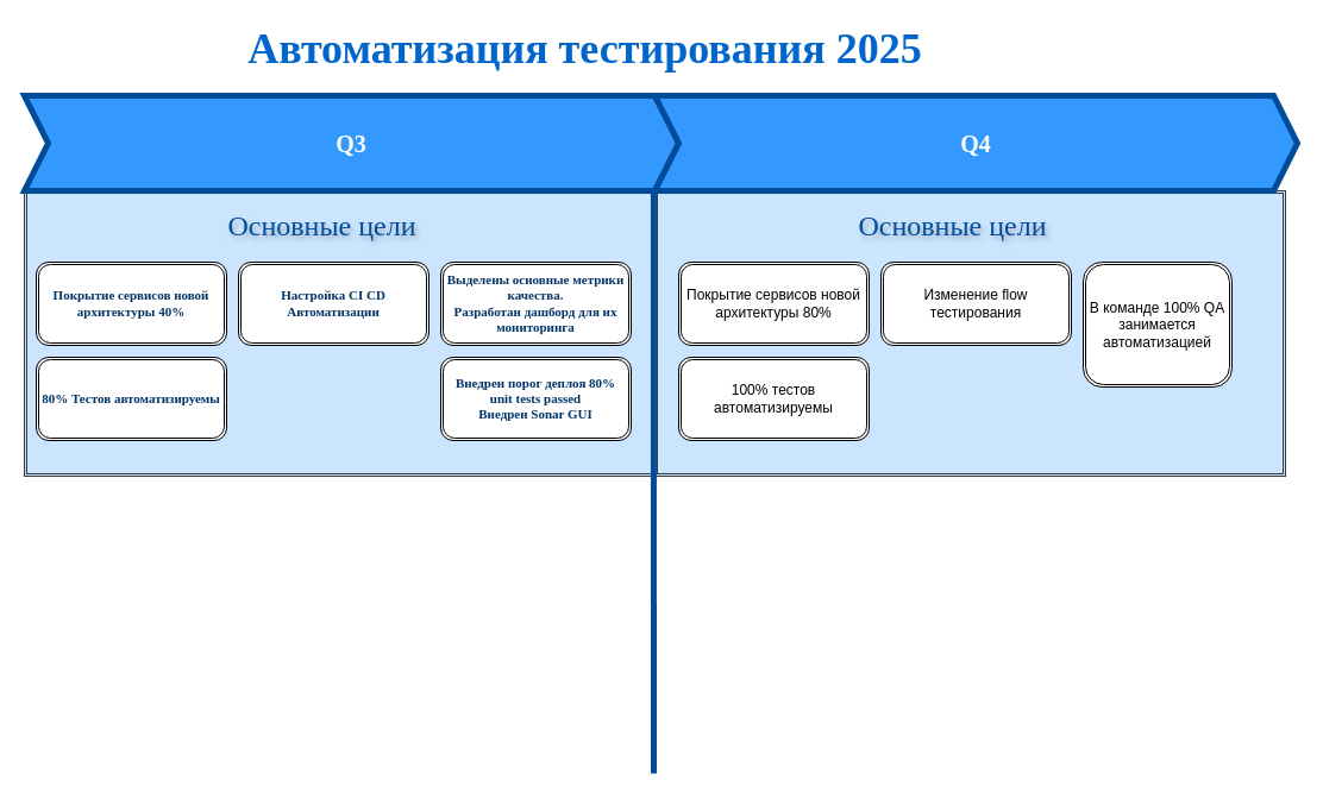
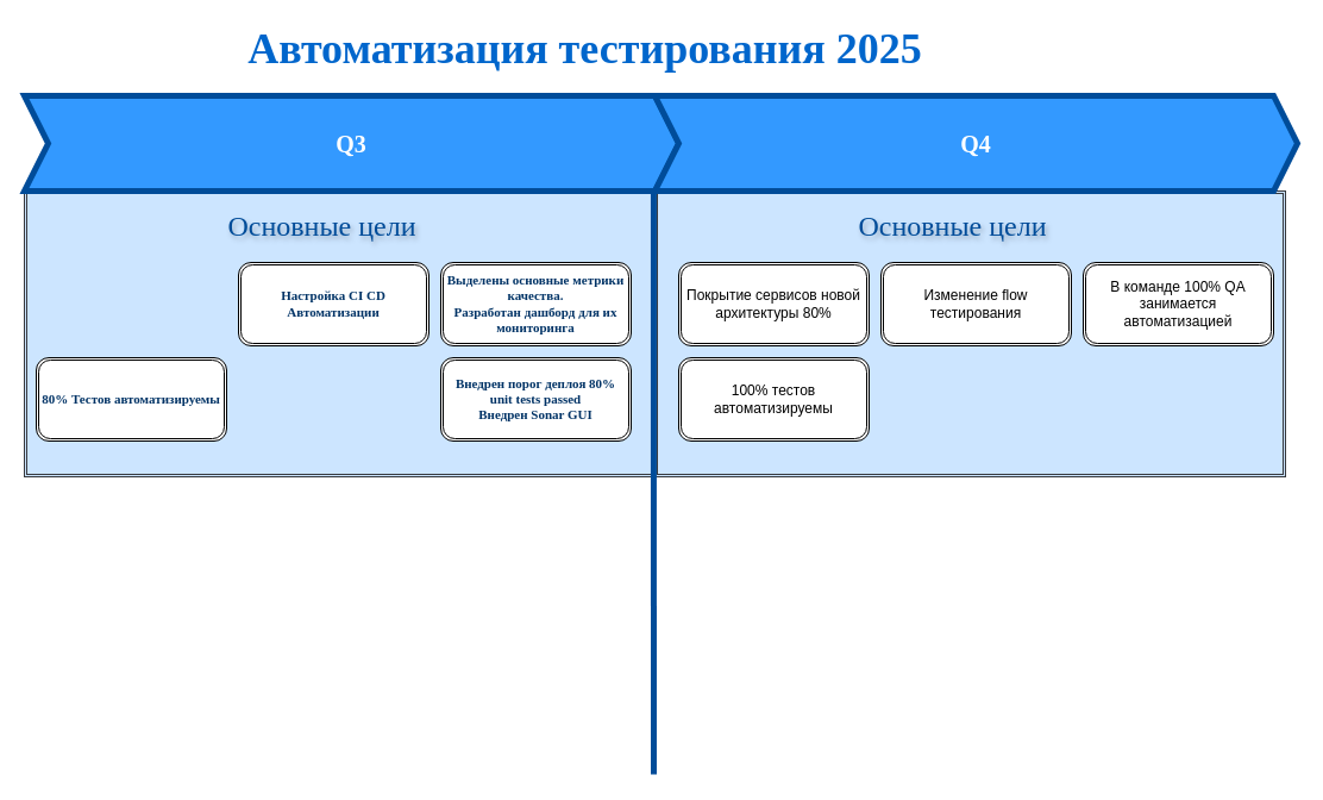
- <mxCell id="9" value="Покрытие сервисов новой архитектуры 40%" style="shape=ext;double=1;rounded=1;whiteSpace=wrap;html=1;fontStyle=1;fontFamily=Verdana;fontSize=11;fontColor=light-dark(#003366,#EDEDED);" vertex="1" parent="1"><mxGeometry x="30" y="220" width="160" height="70" as="geometry" /></mxCell>
- <mxCell id="12" value="В команде 100% QA занимается автоматизацией" style="shape=ext;double=1;rounded=1;whiteSpace=wrap;html=1;" vertex="1" parent="1"><mxGeometry x="910" y="220" width="125" height="105" as="geometry" /></mxCell>
+ <mxCell id="12" value="В команде 100% QA занимается автоматизацией" style="shape=ext;double=1;rounded=1;whiteSpace=wrap;html=1;" vertex="1" parent="1"><mxGeometry x="910" y="220" width="160" height="70" as="geometry" /></mxCell>
